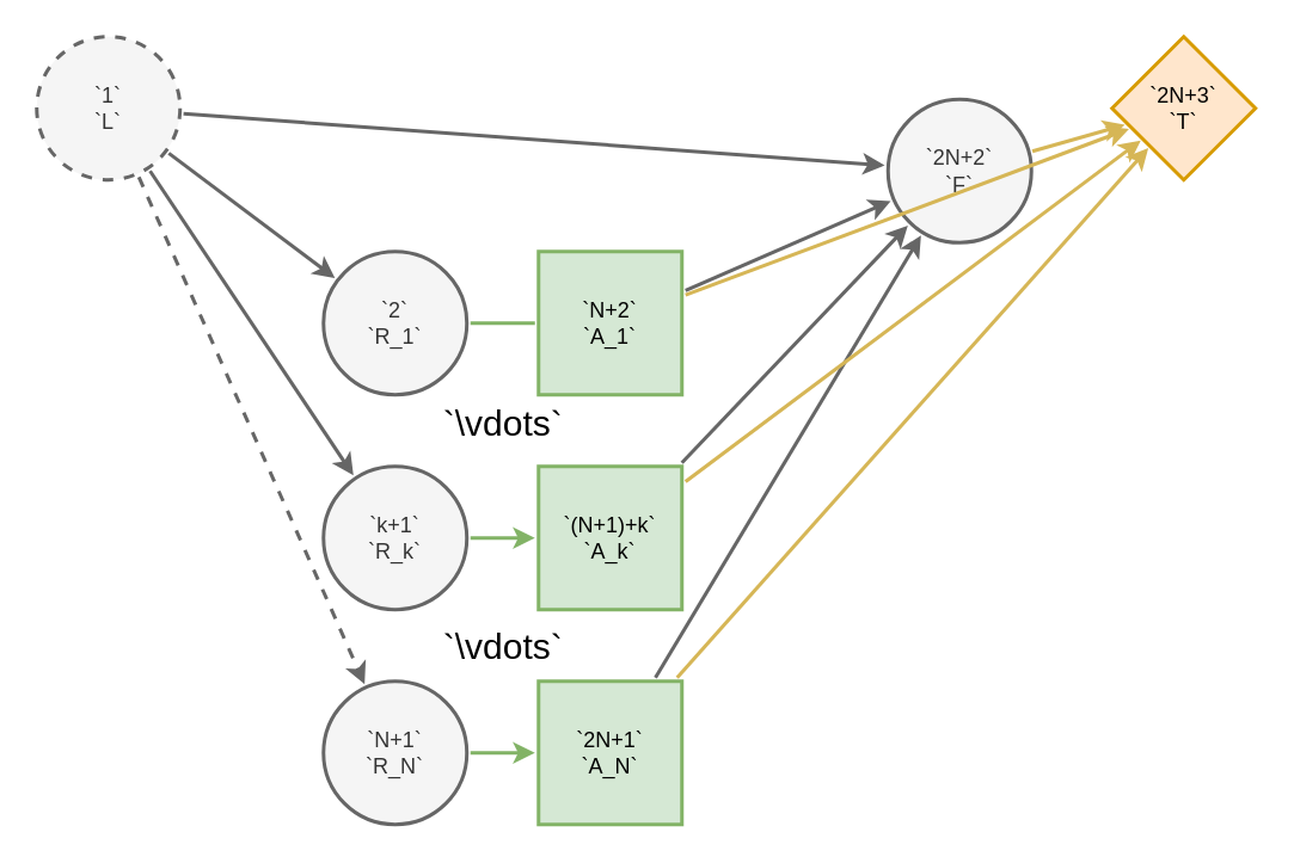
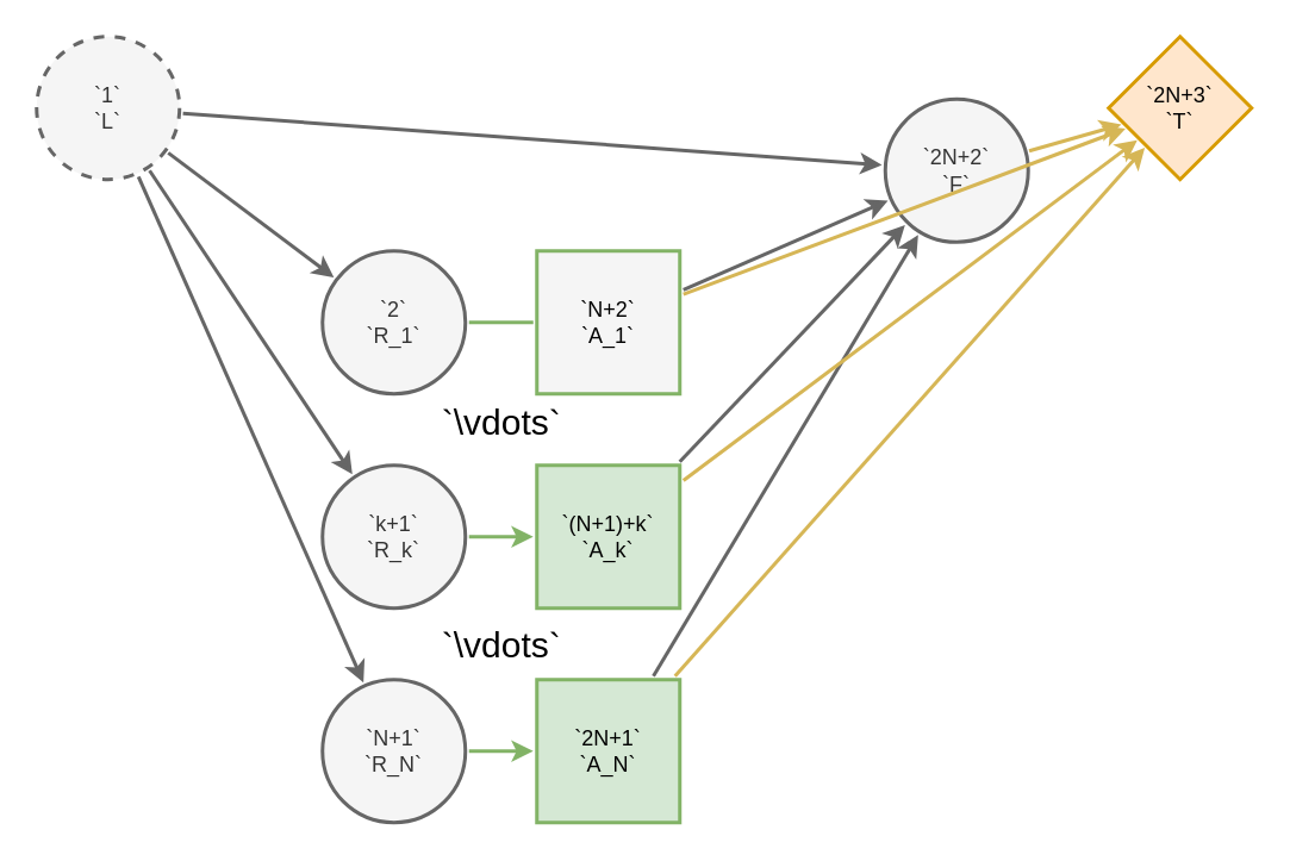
- <mxCell id="15" value="`N+2`&lt;br&gt;`A_1`" style="whiteSpace=wrap;html=1;aspect=fixed;fontFamily=Helvetica;fontSize=12;align=center;strokeColor=#82b366;fillColor=#d5e8d4;strokeWidth=2;perimeterSpacing=2;" parent="1" vertex="1"><mxGeometry x="300" y="140" width="80" height="80" as="geometry" /></mxCell>
+ <mxCell id="15" value="`N+2`&lt;br&gt;`A_1`" style="whiteSpace=wrap;html=1;aspect=fixed;fontFamily=Helvetica;fontSize=12;align=center;strokeColor=#82b366;fillColor=#f5f5f5;strokeWidth=2;perimeterSpacing=2;" parent="1" vertex="1"><mxGeometry x="300" y="140" width="80" height="80" as="geometry" /></mxCell>
- <mxCell id="3" style="edgeStyle=none;rounded=0;orthogonalLoop=1;jettySize=auto;html=1;strokeWidth=2;fillColor=#f5f5f5;strokeColor=#666666;dashed=1;" parent="1" source="6" target="10" edge="1"><mxGeometry relative="1" as="geometry" /></mxCell>
+ <mxCell id="3" style="edgeStyle=none;rounded=0;orthogonalLoop=1;jettySize=auto;html=1;strokeWidth=2;fillColor=#f5f5f5;strokeColor=#666666;" parent="1" source="6" target="10" edge="1"><mxGeometry relative="1" as="geometry" /></mxCell>
